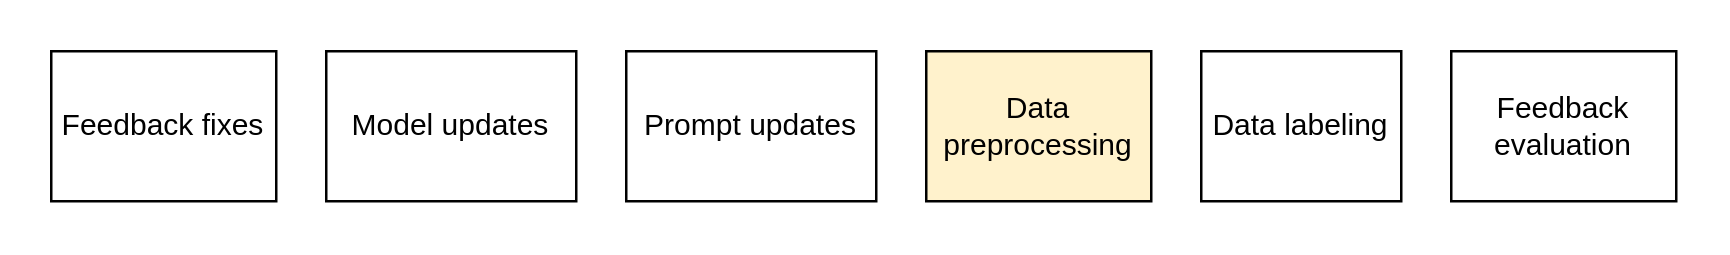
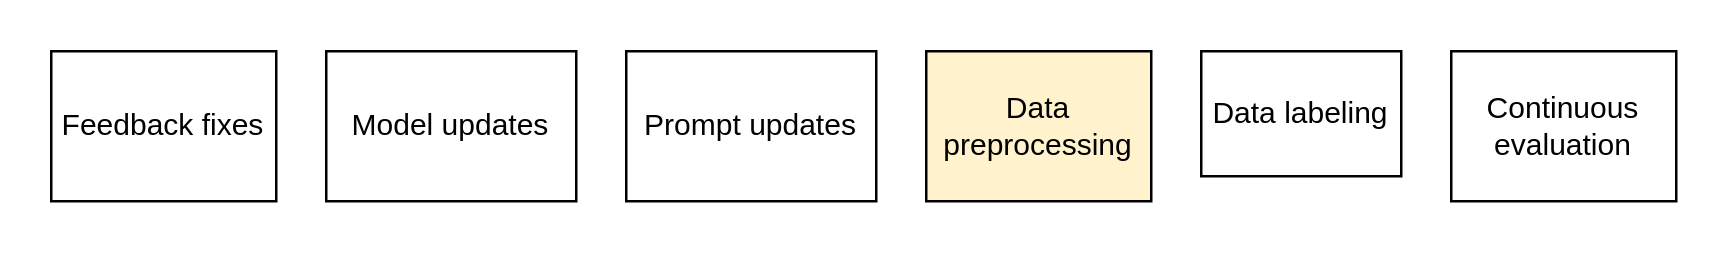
- <mxCell id="6" value="Data labeling" style="rounded=0;whiteSpace=wrap;html=1;" vertex="1" parent="1"><mxGeometry x="480" y="20" width="80" height="60" as="geometry" /></mxCell>
+ <mxCell id="6" value="Data labeling" style="rounded=0;whiteSpace=wrap;html=1;" vertex="1" parent="1"><mxGeometry x="480" y="20" width="80" height="50" as="geometry" /></mxCell>
- <mxCell id="7" value="Feedback evaluation" style="rounded=0;whiteSpace=wrap;html=1;" vertex="1" parent="1"><mxGeometry x="580" y="20" width="90" height="60" as="geometry" /></mxCell>
+ <mxCell id="7" value="Continuous evaluation" style="rounded=0;whiteSpace=wrap;html=1;" vertex="1" parent="1"><mxGeometry x="580" y="20" width="90" height="60" as="geometry" /></mxCell>
